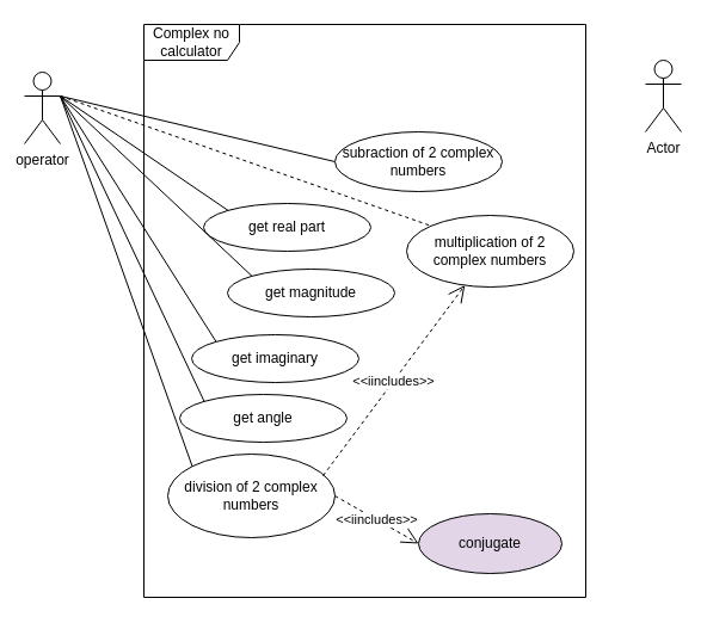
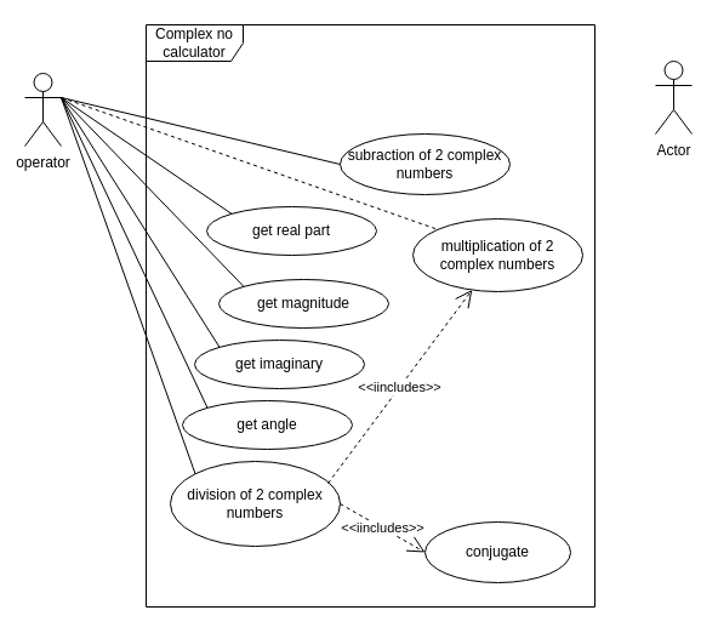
- <mxCell id="16" value="get magnitude" style="ellipse;whiteSpace=wrap;html=1;" vertex="1" parent="1"><mxGeometry x="190" y="225" width="140" height="40" as="geometry" /></mxCell>
+ <mxCell id="16" value="get magnitude" style="ellipse;whiteSpace=wrap;html=1;" vertex="1" parent="1"><mxGeometry x="180" y="230" width="140" height="40" as="geometry" /></mxCell>
- <mxCell id="19" value="conjugate" style="ellipse;whiteSpace=wrap;html=1;fillColor=#e1d5e7;" vertex="1" parent="1"><mxGeometry x="350" y="430" width="120" height="50" as="geometry" /></mxCell>
+ <mxCell id="19" value="conjugate" style="ellipse;whiteSpace=wrap;html=1;" vertex="1" parent="1"><mxGeometry x="350" y="430" width="120" height="50" as="geometry" /></mxCell>
